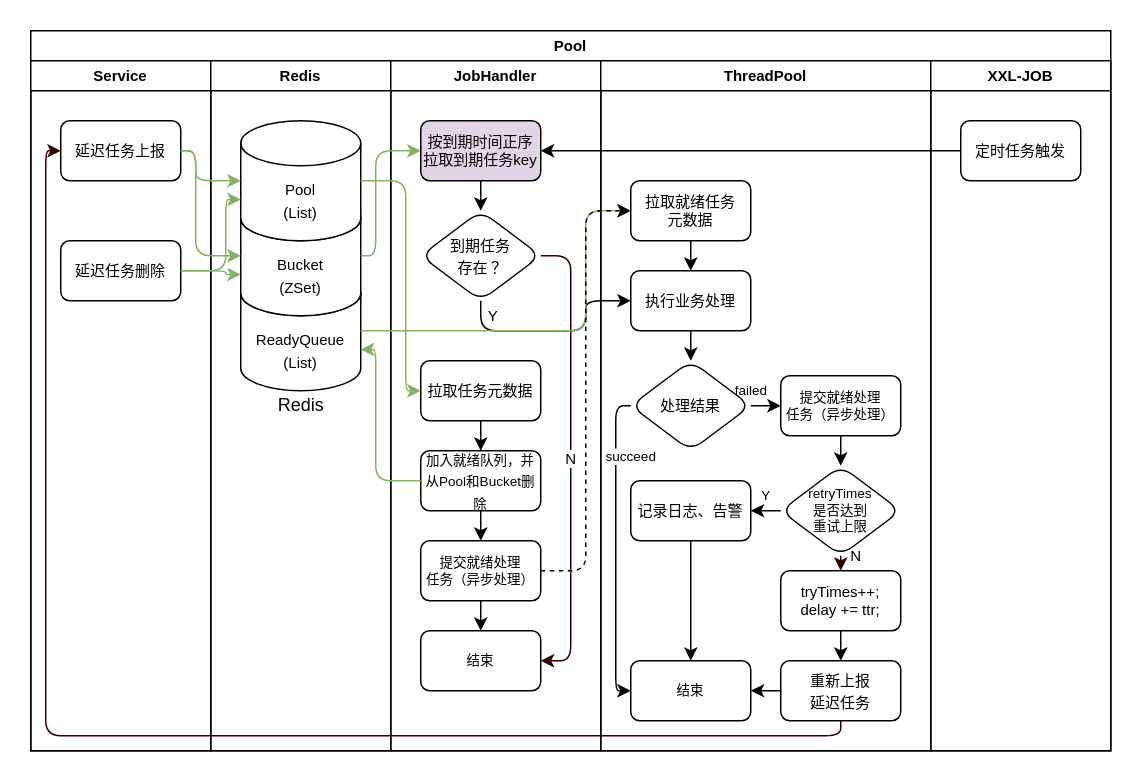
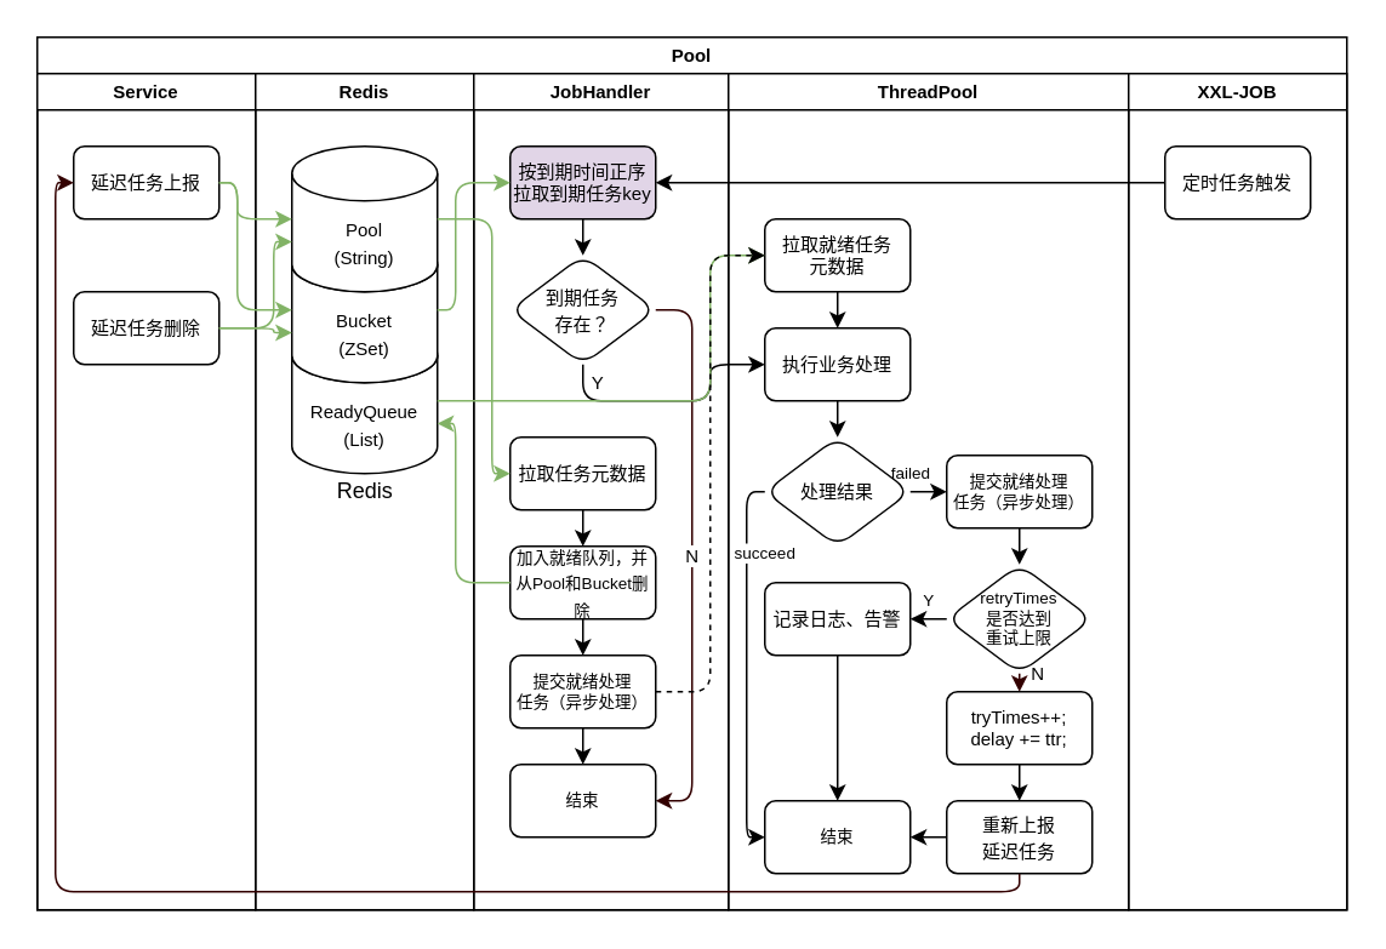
- <mxCell id="9" value="&lt;font style=&quot;font-size: 10px&quot;&gt;Pool&lt;br&gt;(List)&lt;br&gt;&lt;/font&gt;" style="shape=cylinder3;whiteSpace=wrap;html=1;boundedLbl=1;backgroundOutline=1;size=15;" vertex="1" parent="6"><mxGeometry x="20" y="40" width="80" height="80" as="geometry" /></mxCell>
+ <mxCell id="9" value="&lt;font style=&quot;font-size: 10px&quot;&gt;Pool&lt;br&gt;(String)&lt;br&gt;&lt;/font&gt;" style="shape=cylinder3;whiteSpace=wrap;html=1;boundedLbl=1;backgroundOutline=1;size=15;" vertex="1" parent="6"><mxGeometry x="20" y="40" width="80" height="80" as="geometry" /></mxCell>
